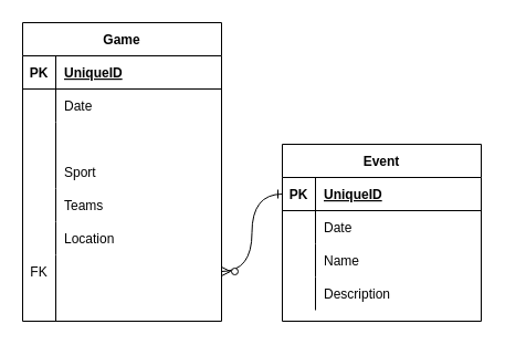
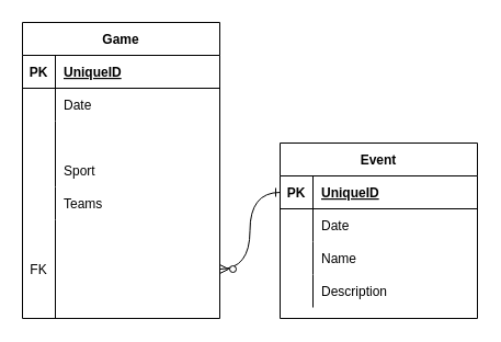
- <mxCell id="19" value="Location" style="shape=partialRectangle;connectable=0;fillColor=none;top=0;left=0;bottom=0;right=0;align=left;spacingLeft=6;overflow=hidden;" vertex="1" parent="17"><mxGeometry x="30" width="150" height="30" as="geometry" /></mxCell>
